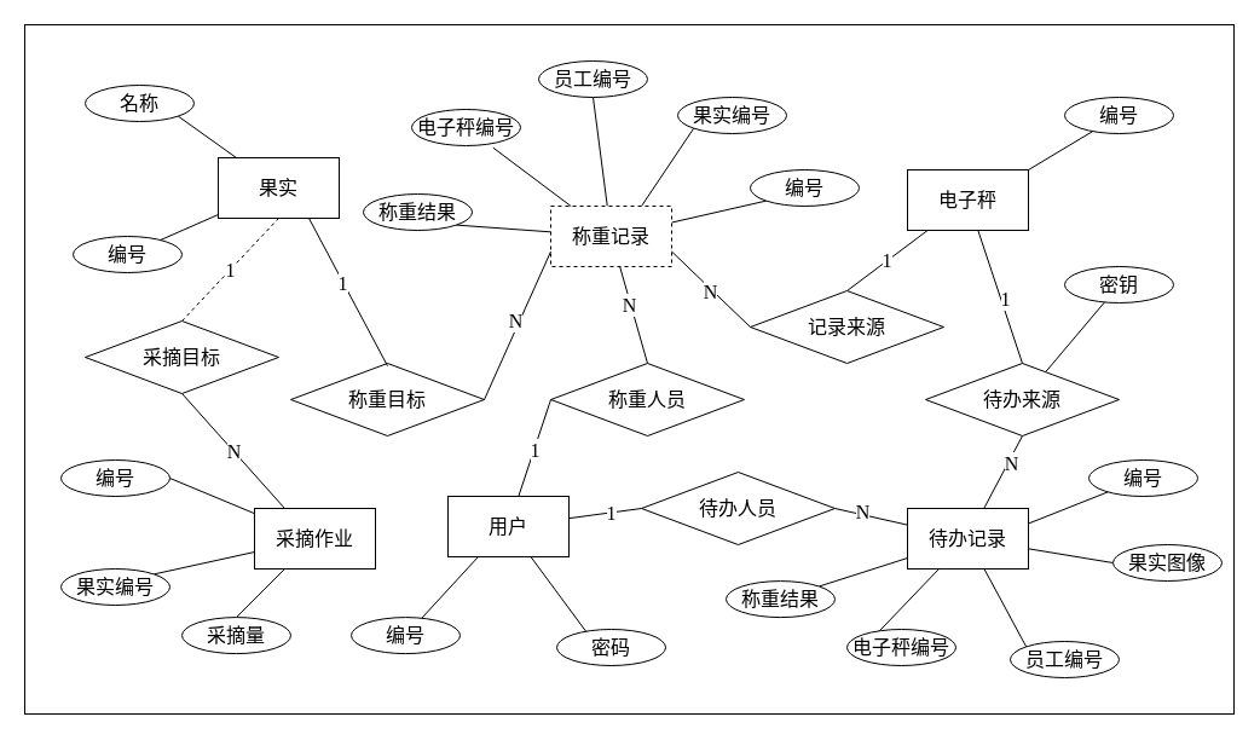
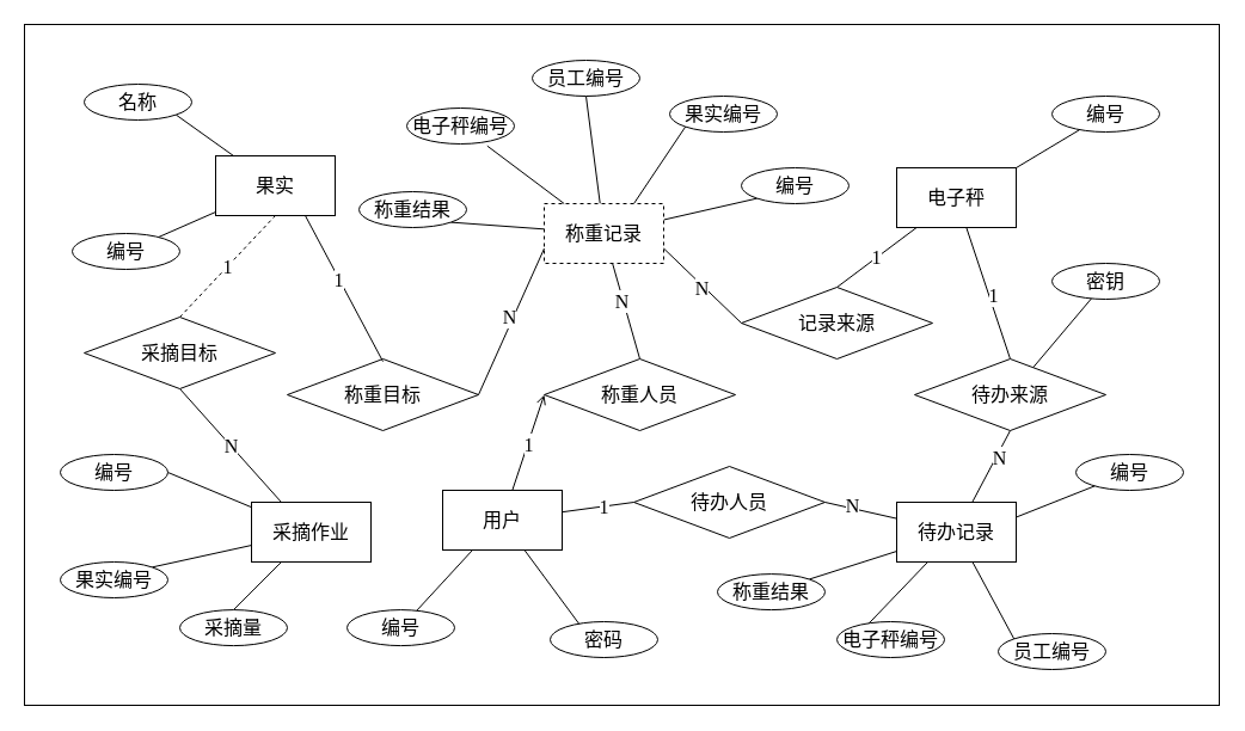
- <mxCell id="21" style="edgeStyle=none;html=1;entryX=0;entryY=0.5;entryDx=0;entryDy=0;endArrow=none;endFill=0;fontFamily=Songti SC;fontSize=16;" parent="1" source="25" target="36" edge="1"><mxGeometry relative="1" as="geometry" /></mxCell>
+ <mxCell id="21" style="edgeStyle=none;html=1;entryX=0;entryY=0.5;entryDx=0;entryDy=0;endArrow=open;endFill=0;fontFamily=Songti SC;fontSize=16;" parent="1" source="25" target="36" edge="1"><mxGeometry relative="1" as="geometry" /></mxCell>
- <mxCell id="56" style="edgeStyle=none;html=1;entryX=0;entryY=0.5;entryDx=0;entryDy=0;endArrow=none;endFill=0;fontSize=16;fontFamily=Songti SC;" parent="1" source="64" target="65" edge="1"><mxGeometry relative="1" as="geometry" /></mxCell>
- <mxCell id="65" value="果实图像" style="ellipse;whiteSpace=wrap;html=1;align=center;fontSize=16;fontFamily=Songti SC;" parent="1" vertex="1"><mxGeometry x="920" y="450" width="90" height="30" as="geometry" /></mxCell>
